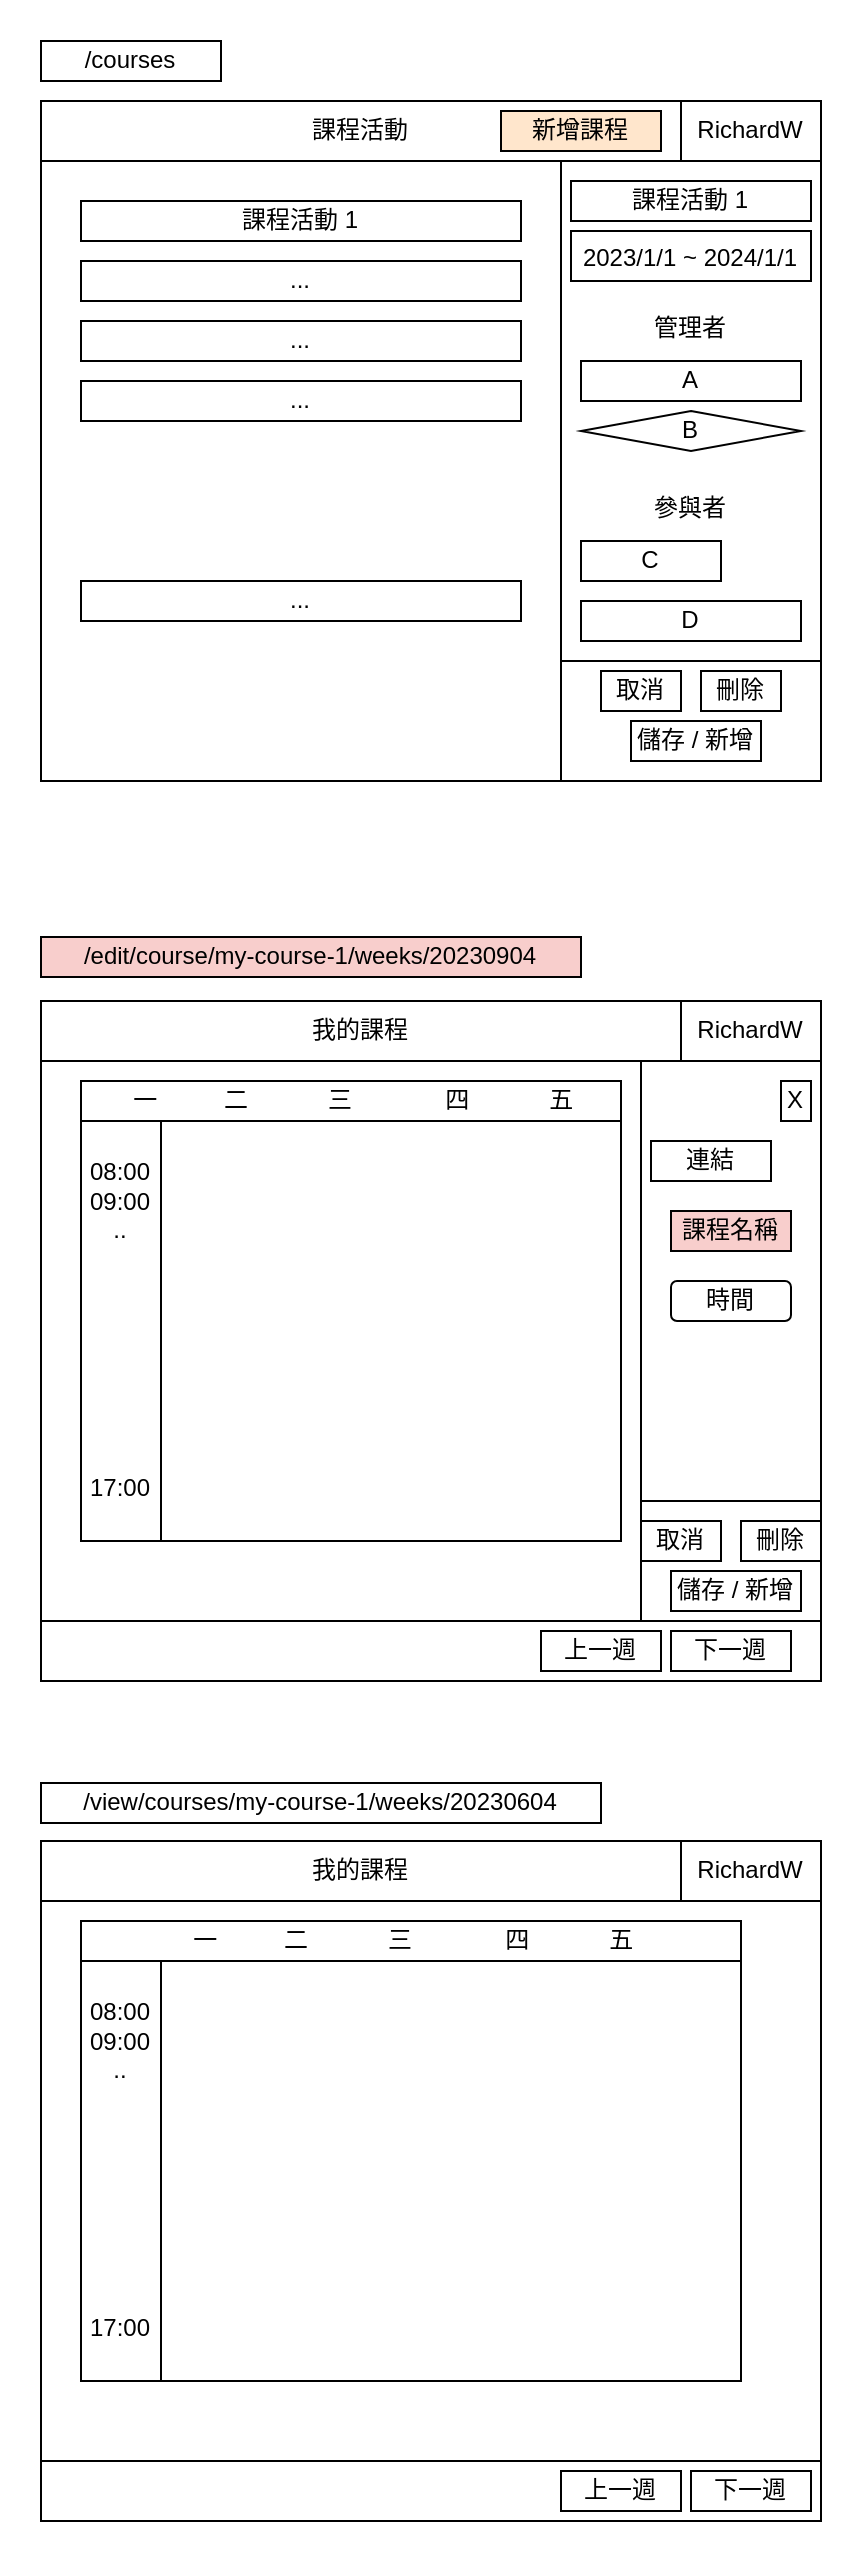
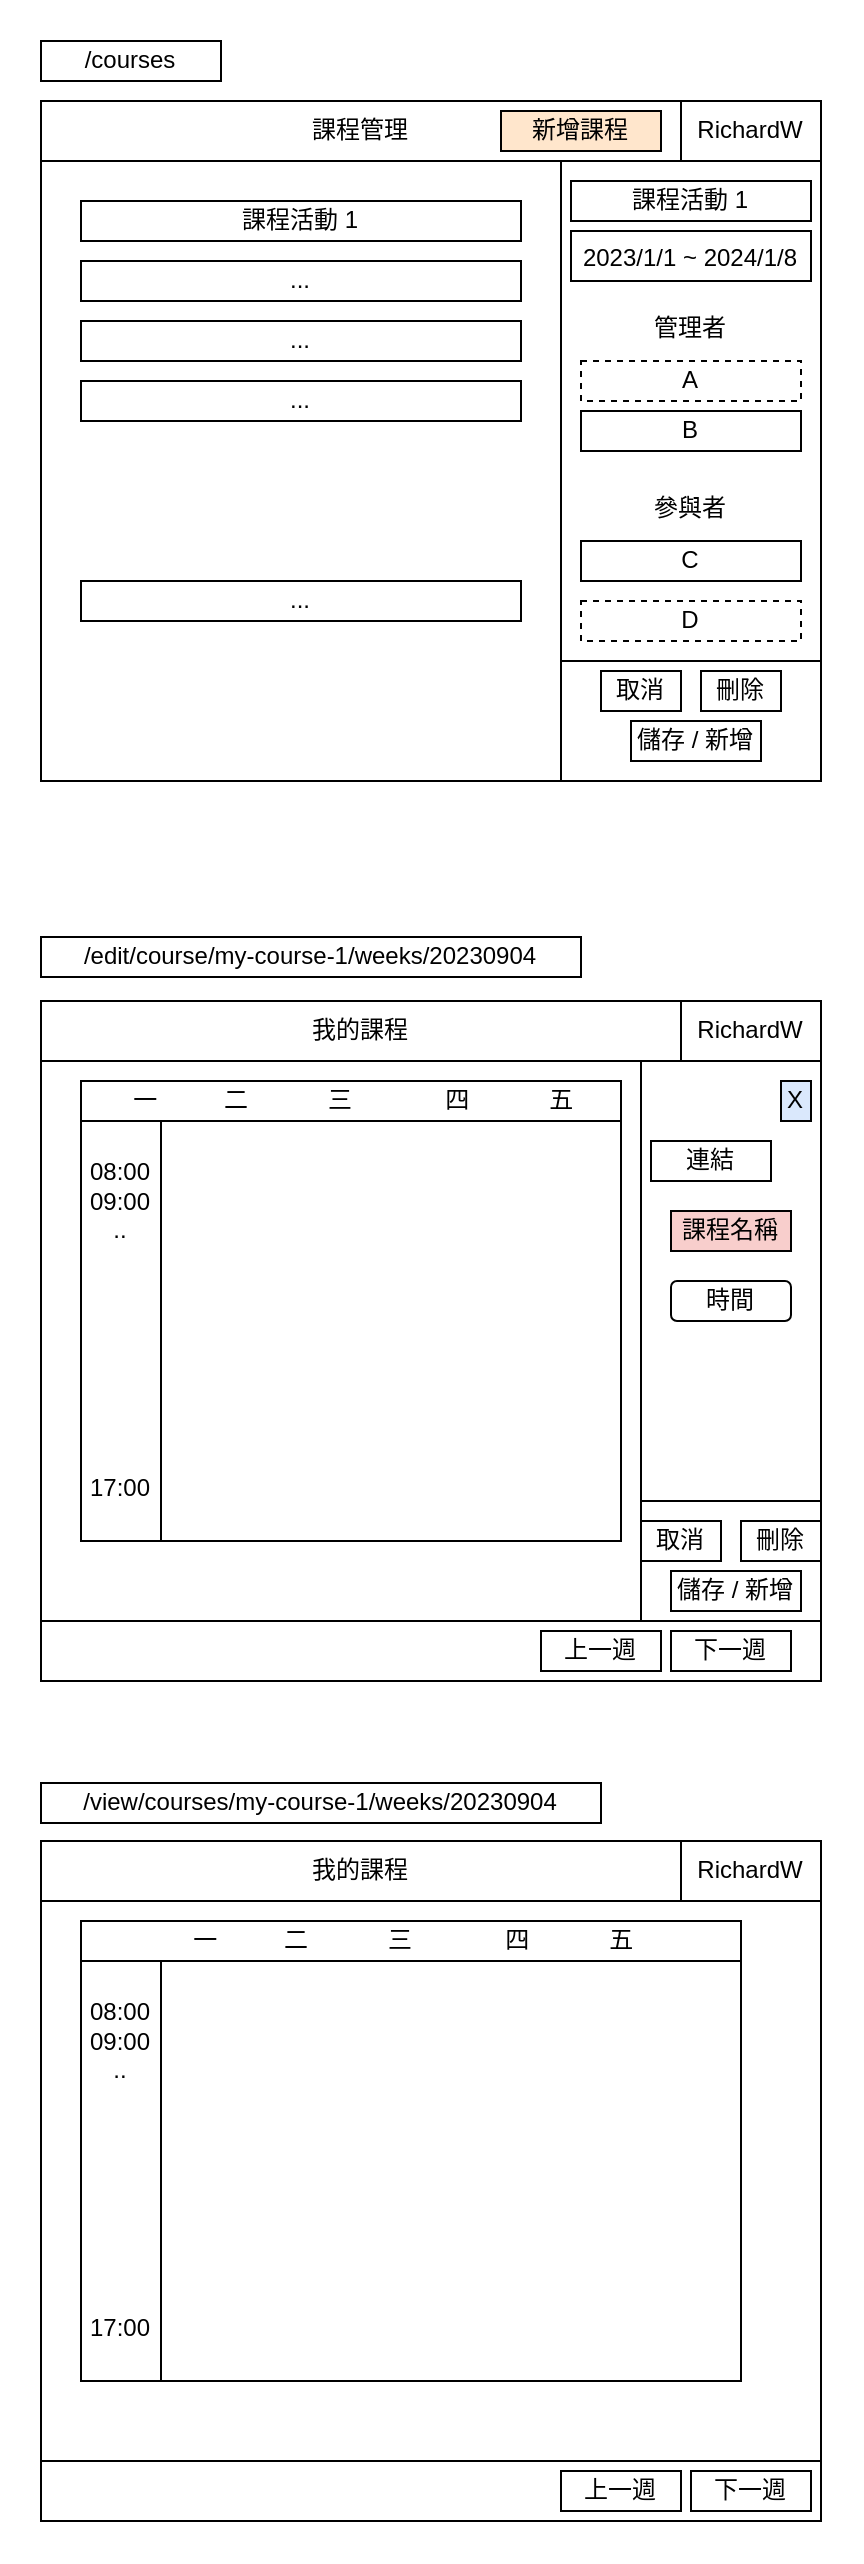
- <mxCell id="12" value="課程活動" style="rounded=0;whiteSpace=wrap;html=1;fillColor=none;" parent="1" vertex="1"><mxGeometry x="20" y="50" width="320" height="30" as="geometry" /></mxCell>
+ <mxCell id="12" value="課程管理" style="rounded=0;whiteSpace=wrap;html=1;fillColor=none;" parent="1" vertex="1"><mxGeometry x="20" y="50" width="320" height="30" as="geometry" /></mxCell>
- <mxCell id="22" value="2023/1/1 ~ 2024/1/1" style="rounded=0;whiteSpace=wrap;html=1;fillColor=none;verticalAlign=top;" parent="1" vertex="1"><mxGeometry x="285" y="115" width="120" height="25" as="geometry" /></mxCell>
+ <mxCell id="22" value="2023/1/1 ~ 2024/1/8" style="rounded=0;whiteSpace=wrap;html=1;fillColor=none;verticalAlign=top;" parent="1" vertex="1"><mxGeometry x="285" y="115" width="120" height="25" as="geometry" /></mxCell>
- <mxCell id="17" value="A" style="rounded=0;whiteSpace=wrap;html=1;fillColor=none;" parent="1" vertex="1"><mxGeometry x="290" y="180" width="110" height="20" as="geometry" /></mxCell>
+ <mxCell id="17" value="A" style="rounded=0;whiteSpace=wrap;html=1;fillColor=none;dashed=1;" parent="1" vertex="1"><mxGeometry x="290" y="180" width="110" height="20" as="geometry" /></mxCell>
- <mxCell id="18" value="B" style="rhombus;whiteSpace=wrap;html=1;fillColor=none;" parent="1" vertex="1"><mxGeometry x="290" y="205" width="110" height="20" as="geometry" /></mxCell>
+ <mxCell id="18" value="B" style="rounded=0;whiteSpace=wrap;html=1;fillColor=none;" parent="1" vertex="1"><mxGeometry x="290" y="205" width="110" height="20" as="geometry" /></mxCell>
- <mxCell id="20" value="C" style="rounded=0;whiteSpace=wrap;html=1;fillColor=none;" parent="1" vertex="1"><mxGeometry x="290" y="270" width="70" height="20" as="geometry" /></mxCell>
+ <mxCell id="20" value="C" style="rounded=0;whiteSpace=wrap;html=1;fillColor=none;" parent="1" vertex="1"><mxGeometry x="290" y="270" width="110" height="20" as="geometry" /></mxCell>
- <mxCell id="21" value="D" style="rounded=0;whiteSpace=wrap;html=1;fillColor=none;" parent="1" vertex="1"><mxGeometry x="290" y="300" width="110" height="20" as="geometry" /></mxCell>
+ <mxCell id="21" value="D" style="rounded=0;whiteSpace=wrap;html=1;fillColor=none;dashed=1;" parent="1" vertex="1"><mxGeometry x="290" y="300" width="110" height="20" as="geometry" /></mxCell>
- <mxCell id="47" value="/edit/course/my-course-1/weeks/20230904" style="rounded=0;whiteSpace=wrap;html=1;fillColor=#f8cecc;" parent="1" vertex="1"><mxGeometry x="20" y="468" width="270" height="20" as="geometry" /></mxCell>
+ <mxCell id="47" value="/edit/course/my-course-1/weeks/20230904" style="rounded=0;whiteSpace=wrap;html=1;" parent="1" vertex="1"><mxGeometry x="20" y="468" width="270" height="20" as="geometry" /></mxCell>
- <mxCell id="45" value="X" style="rounded=0;whiteSpace=wrap;html=1;" parent="1" vertex="1"><mxGeometry x="390" y="540" width="15" height="20" as="geometry" /></mxCell>
+ <mxCell id="45" value="X" style="rounded=0;whiteSpace=wrap;html=1;fillColor=#dae8fc;" parent="1" vertex="1"><mxGeometry x="390" y="540" width="15" height="20" as="geometry" /></mxCell>
- <mxCell id="48" value="/view/courses/my-course-1/weeks/20230604" style="rounded=0;whiteSpace=wrap;html=1;" parent="1" vertex="1"><mxGeometry x="20" y="891" width="280" height="20" as="geometry" /></mxCell>
+ <mxCell id="48" value="/view/courses/my-course-1/weeks/20230904" style="rounded=0;whiteSpace=wrap;html=1;" parent="1" vertex="1"><mxGeometry x="20" y="891" width="280" height="20" as="geometry" /></mxCell>
